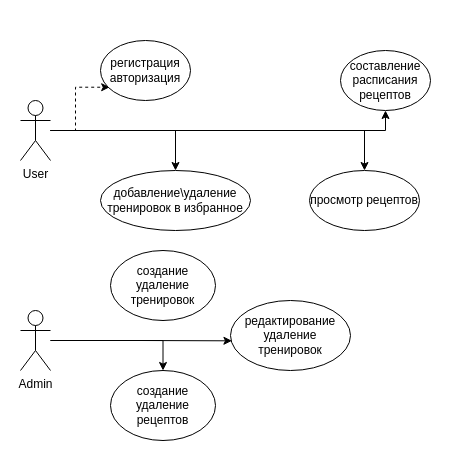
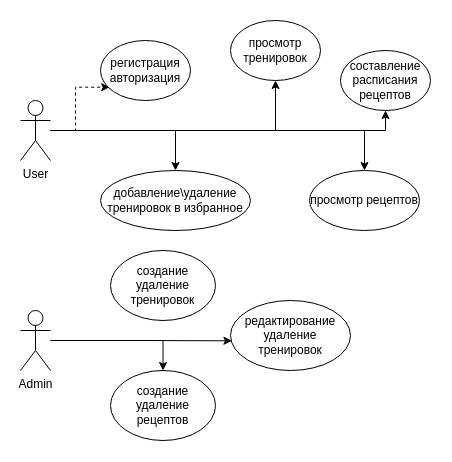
+ <mxCell id="13" value="просмотр тренировок" style="ellipse;whiteSpace=wrap;html=1;" vertex="1" parent="1"><mxGeometry x="230" width="90" height="60" as="geometry" y="20" /></mxCell>
+ <mxCell id="3" style="edgeStyle=orthogonalEdgeStyle;rounded=0;orthogonalLoop=1;jettySize=auto;html=1;" edge="1" parent="1" source="7" target="13"><mxGeometry relative="1" as="geometry" /></mxCell>
